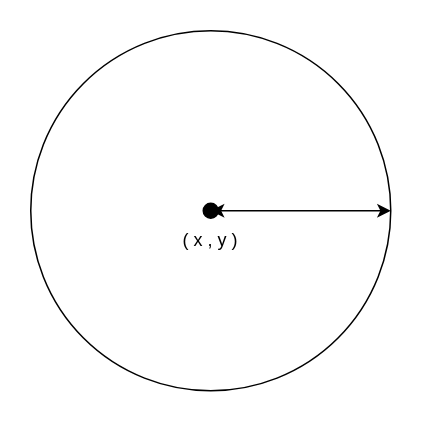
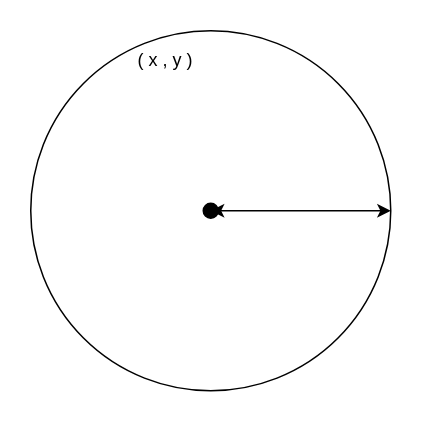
- <mxCell id="4" value="( x , y )" style="text;html=1;strokeColor=none;fillColor=none;align=center;verticalAlign=middle;whiteSpace=wrap;rounded=0;" parent="1" vertex="1"><mxGeometry x="110" y="145" width="60" height="30" as="geometry" /></mxCell>
+ <mxCell id="4" value="( x , y )" style="text;html=1;strokeColor=none;fillColor=none;align=center;verticalAlign=middle;whiteSpace=wrap;rounded=0;" parent="1" vertex="1"><mxGeometry x="80" y="25" width="60" height="30" as="geometry" /></mxCell>
